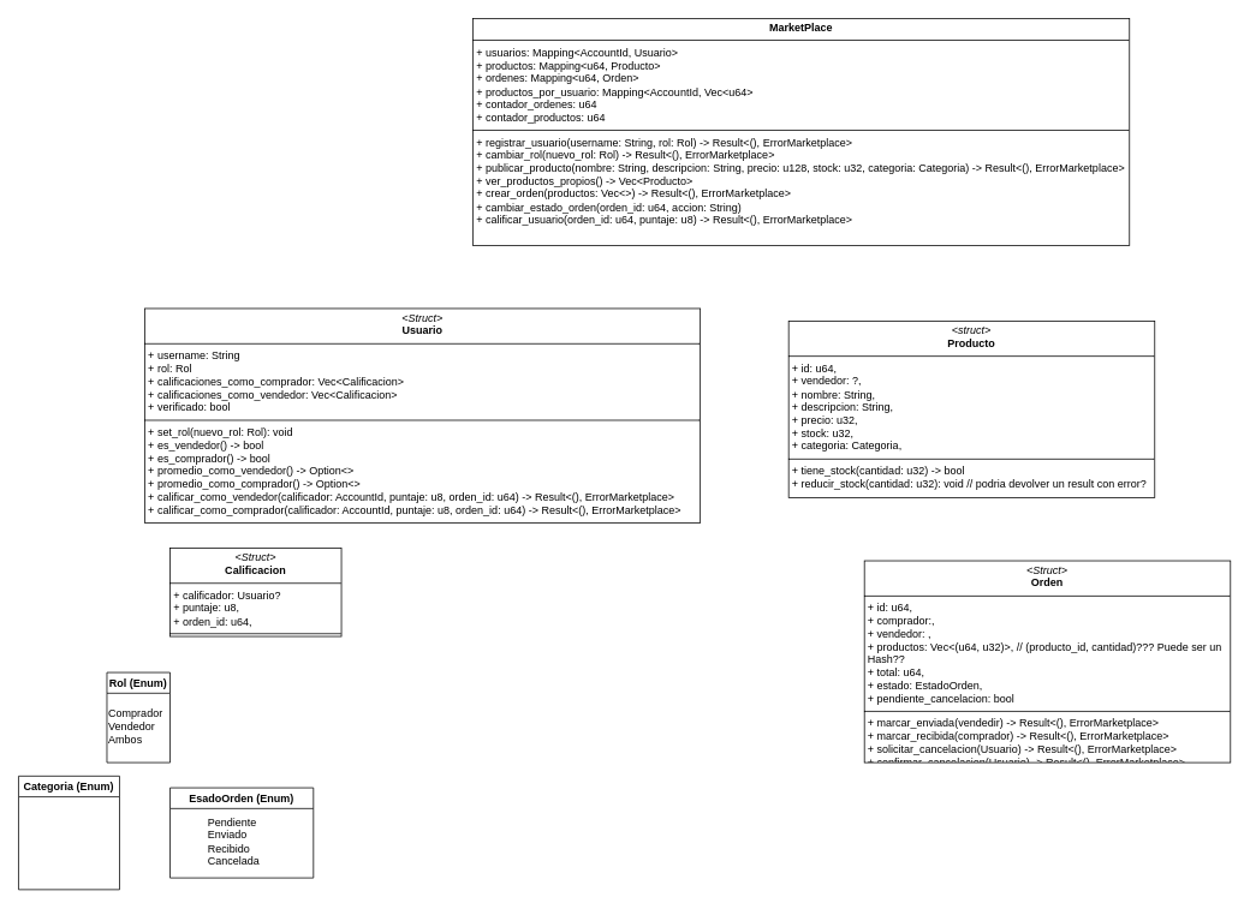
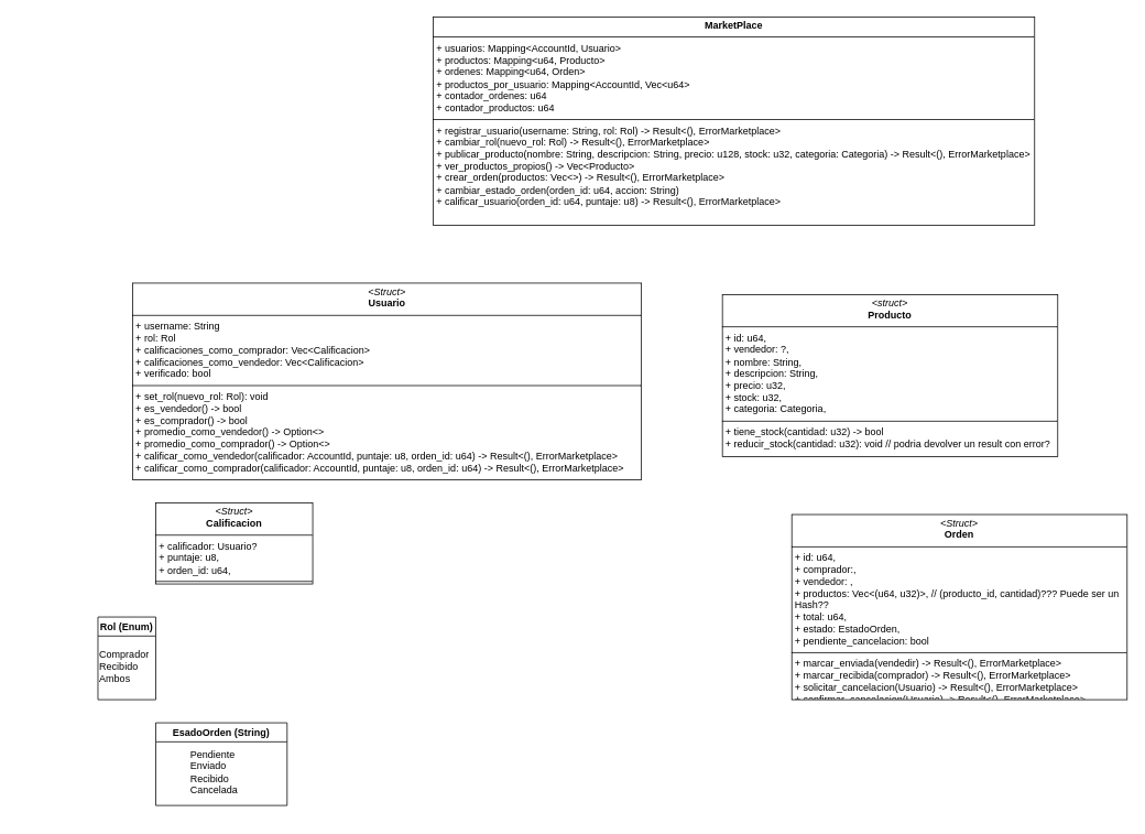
- <mxCell id="3" value="Comprador&lt;div&gt;Vendedor&lt;br&gt;Ambos&lt;/div&gt;" style="text;html=1;align=left;verticalAlign=middle;resizable=0;points=[];autosize=1;strokeColor=none;fillColor=none;" parent="2" vertex="1"><mxGeometry y="30" width="80" height="60" as="geometry" /></mxCell>
+ <mxCell id="3" value="Comprador&lt;div&gt;Recibido&lt;br&gt;Ambos&lt;/div&gt;" style="text;html=1;align=left;verticalAlign=middle;resizable=0;points=[];autosize=1;strokeColor=none;fillColor=none;" parent="2" vertex="1"><mxGeometry y="30" width="80" height="60" as="geometry" /></mxCell>
- <mxCell id="4" value="EsadoOrden (Enum)" style="swimlane;whiteSpace=wrap;html=1;startSize=23;" parent="1" vertex="1"><mxGeometry x="188" y="874" width="159" height="100" as="geometry" /></mxCell>
+ <mxCell id="4" value="EsadoOrden (String)" style="swimlane;whiteSpace=wrap;html=1;startSize=23;" parent="1" vertex="1"><mxGeometry x="188" y="874" width="159" height="100" as="geometry" /></mxCell>
- <mxCell id="6" value="Categoria (Enum)" style="swimlane;whiteSpace=wrap;html=1;startSize=23;" parent="1" vertex="1"><mxGeometry x="20" y="861" width="112" height="126" as="geometry"><mxRectangle x="560" y="770" width="140" height="28" as="alternateBounds" /></mxGeometry></mxCell>
